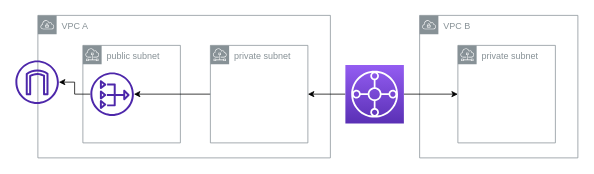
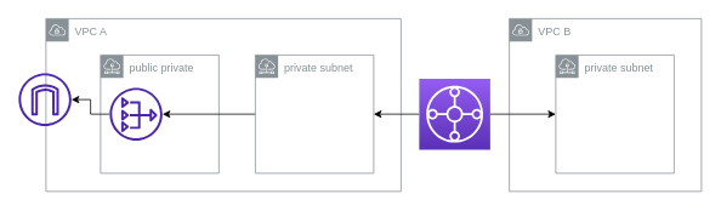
- <mxCell id="5" value="public subnet" style="sketch=0;outlineConnect=0;gradientColor=none;html=1;whiteSpace=wrap;fontSize=12;fontStyle=0;shape=mxgraph.aws4.group;grIcon=mxgraph.aws4.group_subnet;strokeColor=#879196;fillColor=none;verticalAlign=top;align=left;spacingLeft=30;fontColor=#879196;dashed=0;" vertex="1" parent="1"><mxGeometry x="110" y="60" width="130" height="130" as="geometry" /></mxCell>
+ <mxCell id="5" value="public private" style="sketch=0;outlineConnect=0;gradientColor=none;html=1;whiteSpace=wrap;fontSize=12;fontStyle=0;shape=mxgraph.aws4.group;grIcon=mxgraph.aws4.group_subnet;strokeColor=#879196;fillColor=none;verticalAlign=top;align=left;spacingLeft=30;fontColor=#879196;dashed=0;" vertex="1" parent="1"><mxGeometry x="110" y="60" width="130" height="130" as="geometry" /></mxCell>
